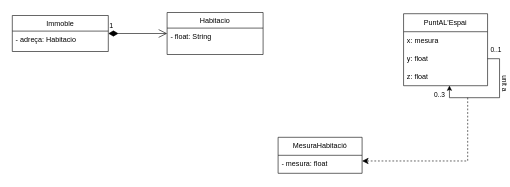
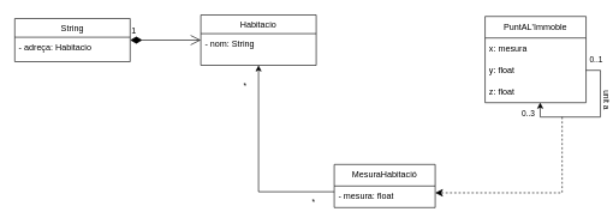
- <mxCell id="18" value="Immoble" style="swimlane;fontStyle=0;align=center;verticalAlign=top;childLayout=stackLayout;horizontal=1;startSize=26;horizontalStack=0;resizeParent=1;resizeLast=0;collapsible=1;marginBottom=0;rounded=0;shadow=0;strokeWidth=1;" vertex="1" parent="1"><mxGeometry x="20" y="25.01" width="160" height="59.99" as="geometry"><mxRectangle x="230" y="140" width="160" height="26" as="alternateBounds" /></mxGeometry></mxCell>
+ <mxCell id="18" value="String" style="swimlane;fontStyle=0;align=center;verticalAlign=top;childLayout=stackLayout;horizontal=1;startSize=26;horizontalStack=0;resizeParent=1;resizeLast=0;collapsible=1;marginBottom=0;rounded=0;shadow=0;strokeWidth=1;" vertex="1" parent="1"><mxGeometry x="20" y="25.01" width="160" height="59.99" as="geometry"><mxRectangle x="230" y="140" width="160" height="26" as="alternateBounds" /></mxGeometry></mxCell>
- <mxCell id="9" value="PuntAL'Espai" style="swimlane;fontStyle=0;childLayout=stackLayout;horizontal=1;startSize=30;horizontalStack=0;resizeParent=1;resizeParentMax=0;resizeLast=0;collapsible=1;marginBottom=0;whiteSpace=wrap;html=1;" vertex="1" parent="1"><mxGeometry x="672.11" y="22.01" width="140" height="120" as="geometry" /></mxCell>
+ <mxCell id="9" value="PuntAL'Immoble" style="swimlane;fontStyle=0;childLayout=stackLayout;horizontal=1;startSize=30;horizontalStack=0;resizeParent=1;resizeParentMax=0;resizeLast=0;collapsible=1;marginBottom=0;whiteSpace=wrap;html=1;" vertex="1" parent="1"><mxGeometry x="672.11" y="22.01" width="140" height="120" as="geometry" /></mxCell>
- <mxCell id="3" value="- float: String&#10;" style="text;align=left;verticalAlign=top;spacingLeft=4;spacingRight=4;overflow=hidden;rotatable=0;points=[[0,0.5],[1,0.5]];portConstraint=eastwest;rounded=0;shadow=0;html=0;" vertex="1" parent="2"><mxGeometry y="26" width="160" height="26" as="geometry" /></mxCell>
+ <mxCell id="3" value="- nom: String&#10;" style="text;align=left;verticalAlign=top;spacingLeft=4;spacingRight=4;overflow=hidden;rotatable=0;points=[[0,0.5],[1,0.5]];portConstraint=eastwest;rounded=0;shadow=0;html=0;" vertex="1" parent="2"><mxGeometry y="26" width="160" height="26" as="geometry" /></mxCell>
+ <mxCell id="6" style="edgeStyle=orthogonalEdgeStyle;rounded=0;orthogonalLoop=1;jettySize=auto;html=1;exitX=0;exitY=0.267;exitDx=0;exitDy=0;entryX=0.5;entryY=1;entryDx=0;entryDy=0;exitPerimeter=0;" edge="1" parent="1" source="5" target="2"><mxGeometry relative="1" as="geometry"><mxPoint x="588" y="90.01" as="targetPoint" /><mxPoint x="548" y="305.01" as="sourcePoint" /></mxGeometry></mxCell>
+ <mxCell id="7" value="*" style="edgeLabel;html=1;align=center;verticalAlign=middle;resizable=0;points=[];" connectable="0" vertex="1" parent="6"><mxGeometry x="0.741" y="4" relative="1" as="geometry"><mxPoint x="-16" y="-8" as="offset" /></mxGeometry></mxCell>
+ <mxCell id="8" value="*" style="edgeLabel;html=1;align=center;verticalAlign=middle;resizable=0;points=[];" connectable="0" vertex="1" parent="6"><mxGeometry x="-0.762" y="1" relative="1" as="geometry"><mxPoint x="4" y="13" as="offset" /></mxGeometry></mxCell>
